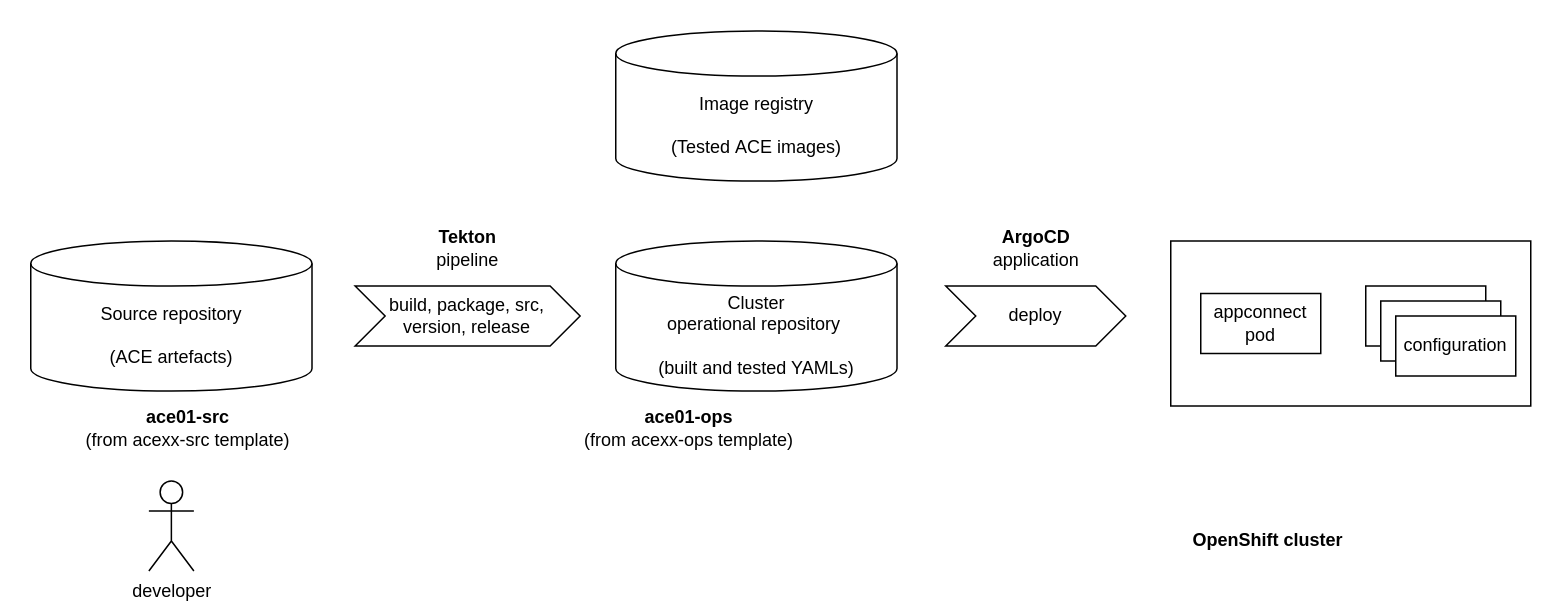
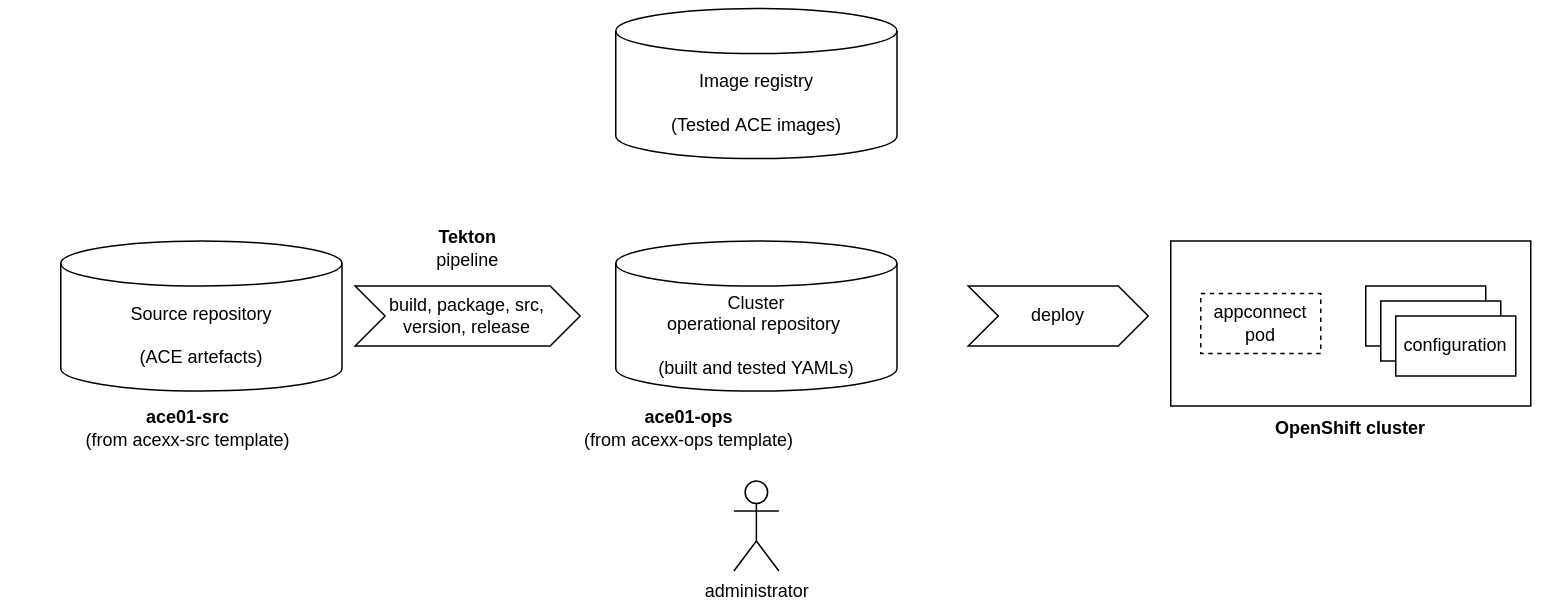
- <mxCell id="16" value="Image registry&lt;br&gt;&lt;br&gt;(Tested&amp;nbsp;ACE images)" style="shape=cylinder3;whiteSpace=wrap;html=1;boundedLbl=1;backgroundOutline=1;size=15;" parent="1" vertex="1"><mxGeometry x="410" y="20" width="187.5" height="100" as="geometry" /></mxCell>
+ <mxCell id="16" value="Image registry&lt;br&gt;&lt;br&gt;(Tested&amp;nbsp;ACE images)" style="shape=cylinder3;whiteSpace=wrap;html=1;boundedLbl=1;backgroundOutline=1;size=15;" parent="1" vertex="1"><mxGeometry x="410" y="5" width="187.5" height="100" as="geometry" /></mxCell>
- <mxCell id="15" value="&lt;b&gt;ArgoCD&lt;/b&gt; &lt;br&gt;application" style="text;html=1;strokeColor=none;fillColor=none;align=center;verticalAlign=middle;whiteSpace=wrap;rounded=0;" parent="1" vertex="1"><mxGeometry x="627.5" y="150" width="125" height="30" as="geometry" /></mxCell>
- <mxCell id="2" value="Source repository&lt;br&gt;&lt;br&gt;(ACE artefacts)" style="shape=cylinder3;whiteSpace=wrap;html=1;boundedLbl=1;backgroundOutline=1;size=15;" parent="1" vertex="1"><mxGeometry x="20" y="160" width="187.5" height="100" as="geometry" /></mxCell>
+ <mxCell id="2" value="Source repository&lt;br&gt;&lt;br&gt;(ACE artefacts)" style="shape=cylinder3;whiteSpace=wrap;html=1;boundedLbl=1;backgroundOutline=1;size=15;" parent="1" vertex="1"><mxGeometry x="40" y="160" width="187.5" height="100" as="geometry" /></mxCell>
- <mxCell id="5" value="deploy" style="shape=step;perimeter=stepPerimeter;whiteSpace=wrap;html=1;fixedSize=1;" parent="1" vertex="1"><mxGeometry x="630" y="190" width="120" height="40" as="geometry" /></mxCell>
+ <mxCell id="5" value="deploy" style="shape=step;perimeter=stepPerimeter;whiteSpace=wrap;html=1;fixedSize=1;" parent="1" vertex="1"><mxGeometry x="645" y="190" width="120" height="40" as="geometry" /></mxCell>
- <mxCell id="11" value="appconnect&lt;br&gt;pod" style="rounded=0;whiteSpace=wrap;html=1;" parent="1" vertex="1"><mxGeometry x="800" y="195" width="80" height="40" as="geometry" /></mxCell>
+ <mxCell id="11" value="appconnect&lt;br&gt;pod" style="rounded=0;whiteSpace=wrap;html=1;dashed=1;" parent="1" vertex="1"><mxGeometry x="800" y="195" width="80" height="40" as="geometry" /></mxCell>
- <mxCell id="17" value="developer" style="shape=umlActor;verticalLabelPosition=bottom;verticalAlign=top;html=1;outlineConnect=0;" parent="1" vertex="1"><mxGeometry x="98.75" y="320" width="30" height="60" as="geometry" /></mxCell>
+ <mxCell id="18" value="administrator" style="shape=umlActor;verticalLabelPosition=bottom;verticalAlign=top;html=1;outlineConnect=0;" parent="1" vertex="1"><mxGeometry x="488.75" y="320" width="30" height="60" as="geometry" /></mxCell>
- <mxCell id="9" value="OpenShift cluster" style="text;html=1;strokeColor=none;fillColor=none;align=center;verticalAlign=middle;whiteSpace=wrap;rounded=0;fontStyle=1" parent="1" vertex="1"><mxGeometry x="755" y="345" width="180" height="30" as="geometry" /></mxCell>
+ <mxCell id="9" value="OpenShift cluster" style="text;html=1;strokeColor=none;fillColor=none;align=center;verticalAlign=middle;whiteSpace=wrap;rounded=0;fontStyle=1" parent="1" vertex="1"><mxGeometry x="810" y="270" width="180" height="30" as="geometry" /></mxCell>
